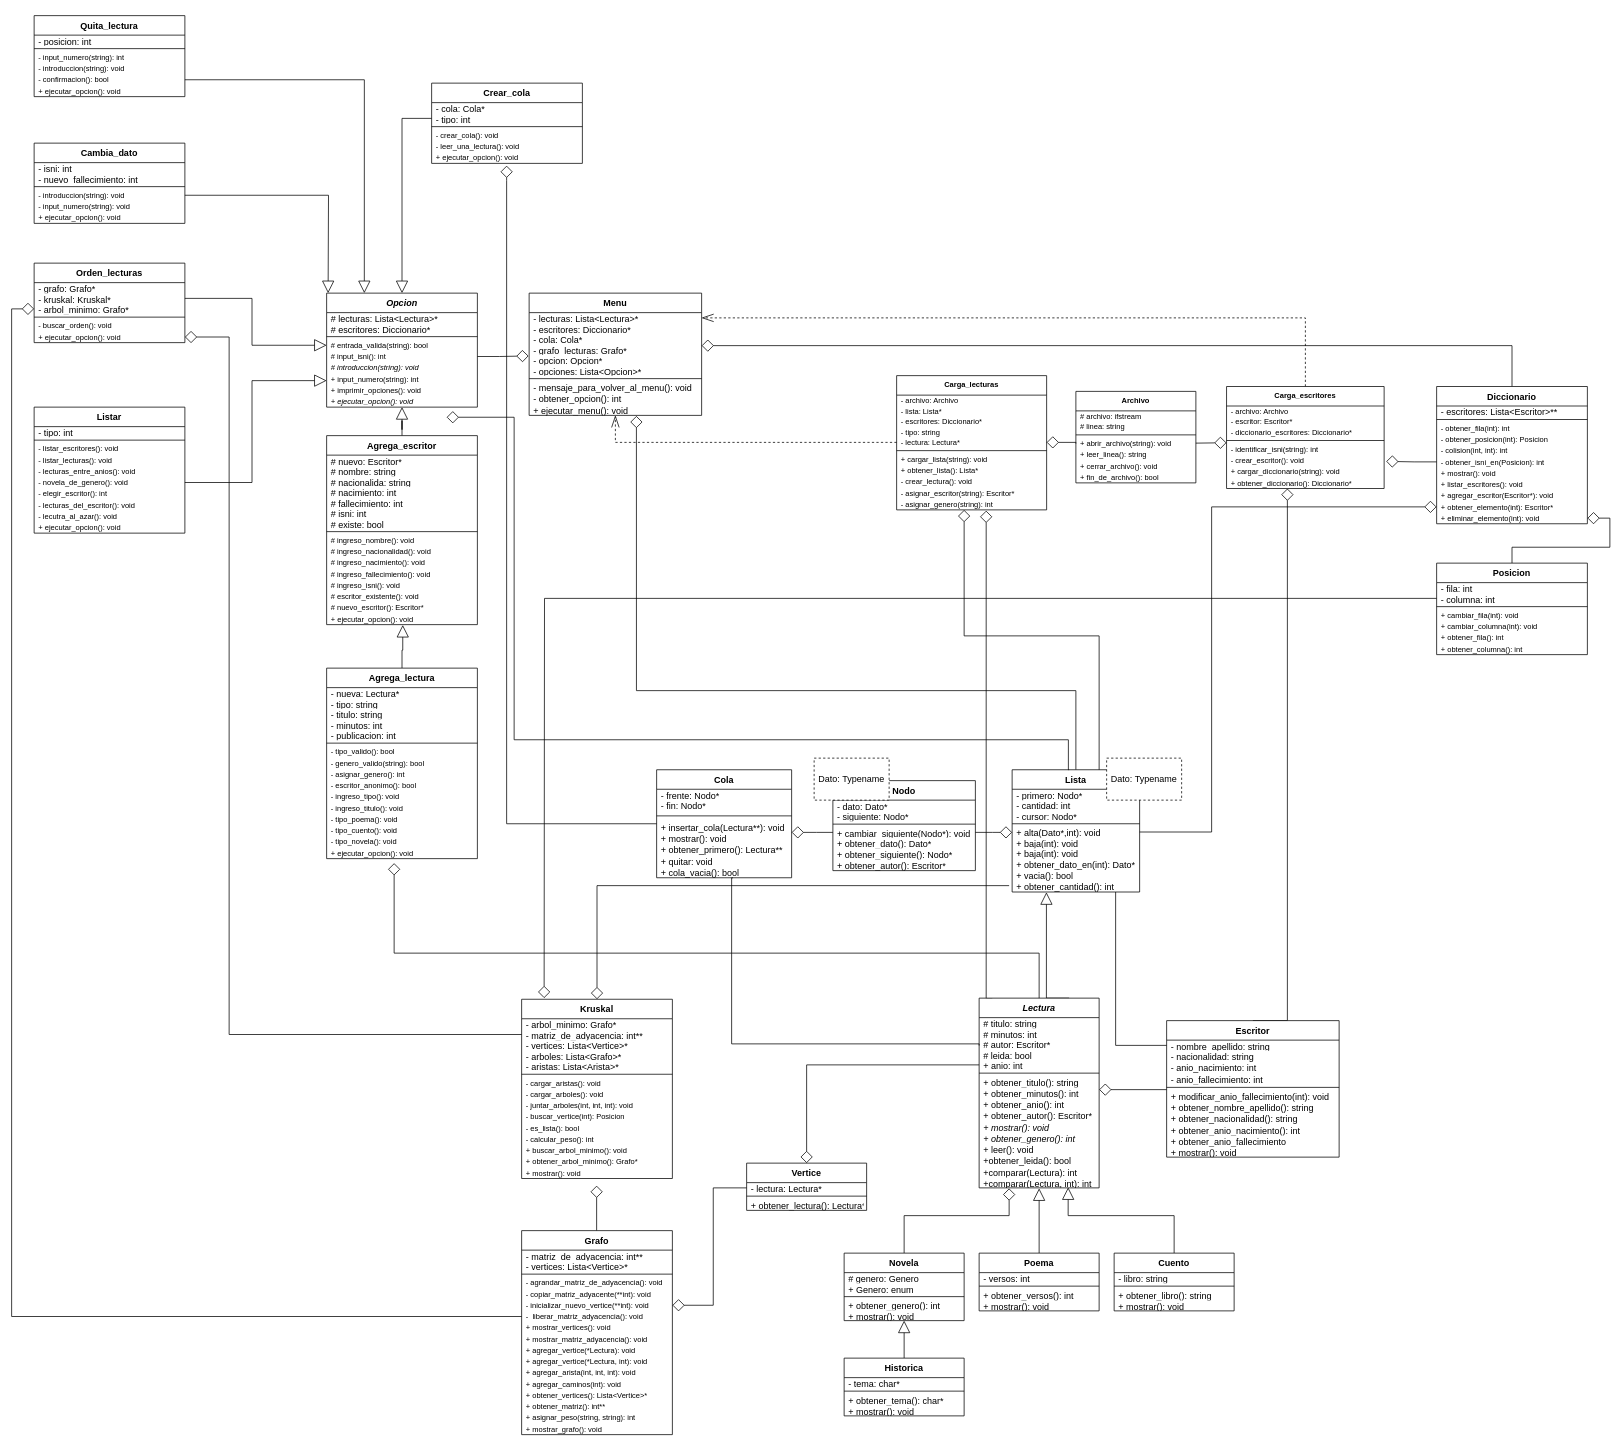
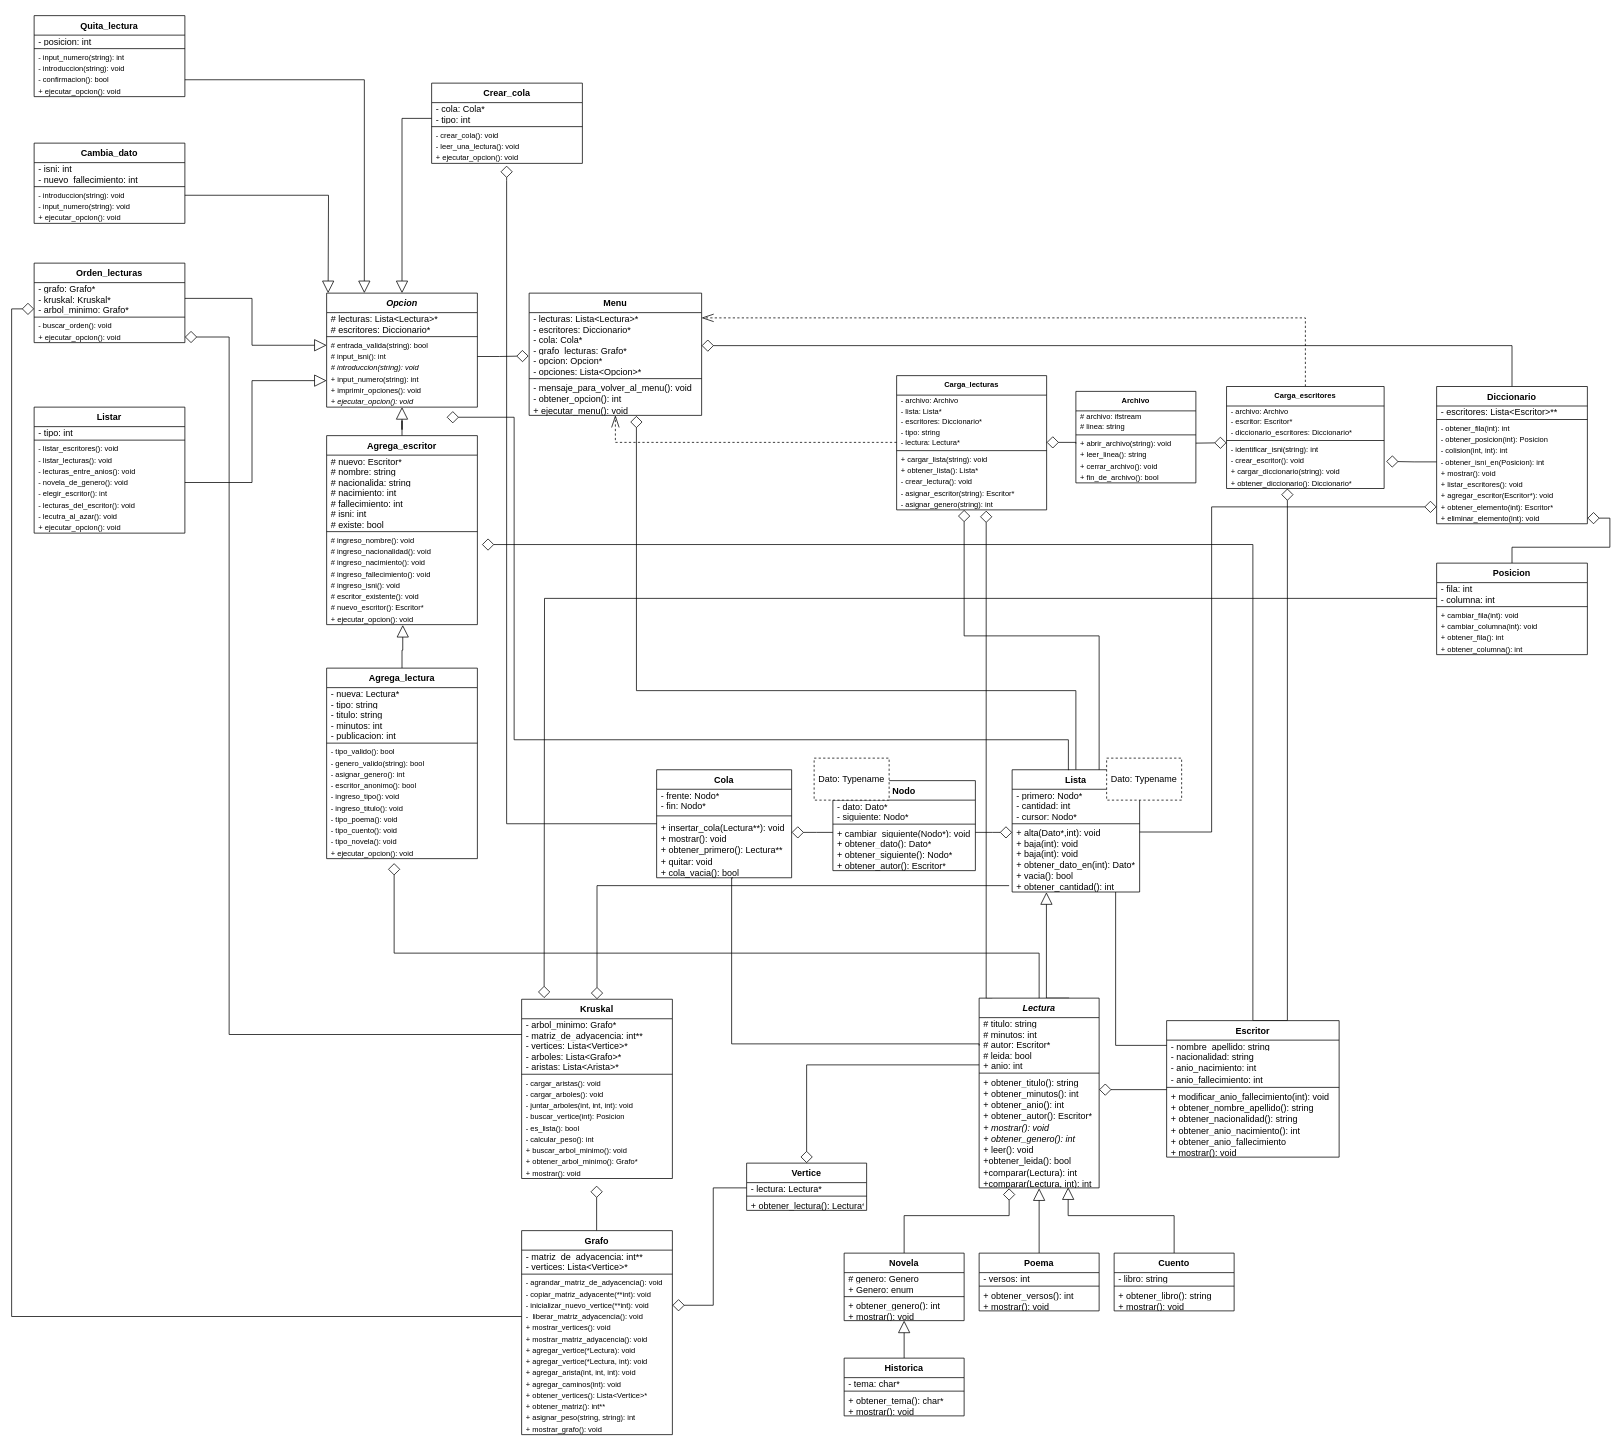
+ <mxCell id="50" style="edgeStyle=orthogonalEdgeStyle;rounded=0;orthogonalLoop=1;jettySize=auto;html=1;entryX=1.03;entryY=-0.117;entryDx=0;entryDy=0;entryPerimeter=0;fontSize=10;startArrow=none;startFill=0;endArrow=diamond;endFill=0;startSize=14;endSize=14;" edge="1" parent="1" source="51" target="243"><mxGeometry relative="1" as="geometry" /></mxCell>
